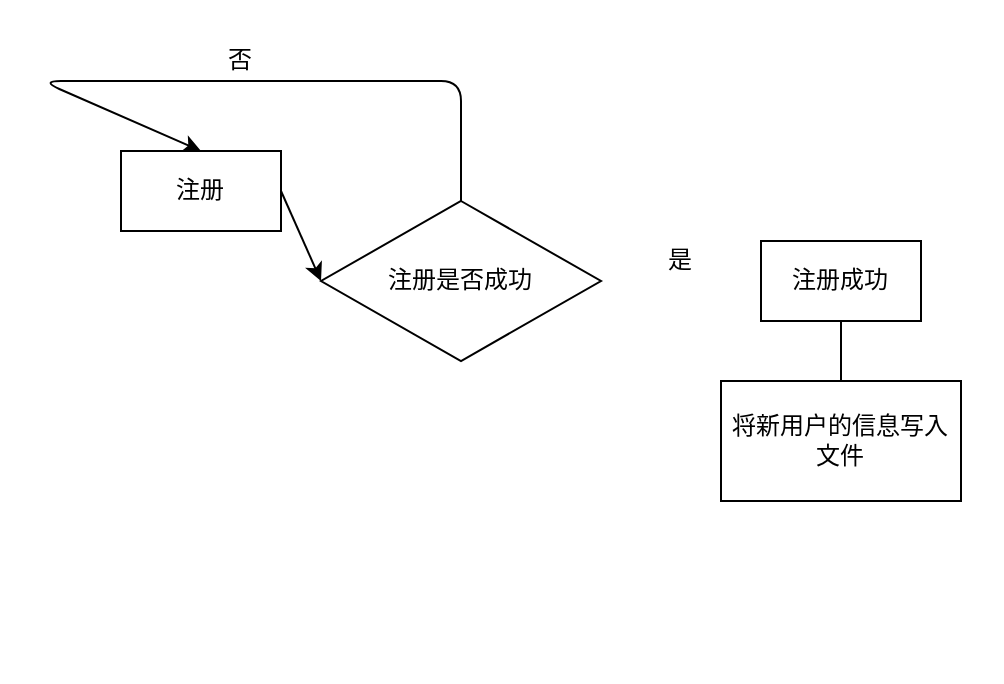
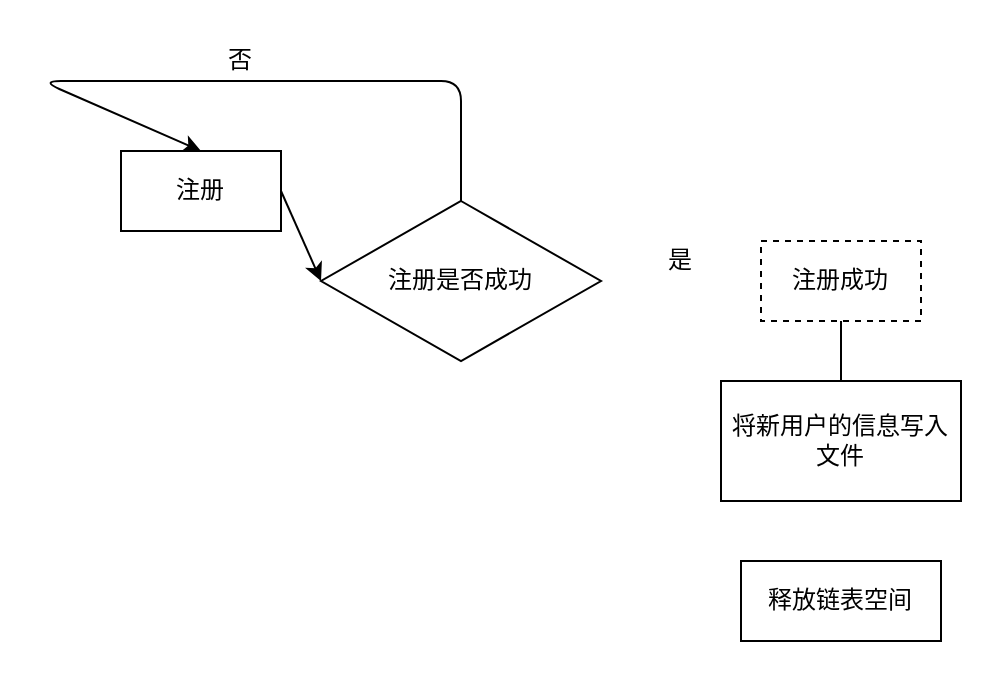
- <mxCell id="2" value="注册成功" style="rounded=0;whiteSpace=wrap;html=1;" vertex="1" parent="1"><mxGeometry x="380" y="120" width="80" height="40" as="geometry" /></mxCell>
+ <mxCell id="2" value="注册成功" style="rounded=0;whiteSpace=wrap;html=1;dashed=1;" vertex="1" parent="1"><mxGeometry x="380" y="120" width="80" height="40" as="geometry" /></mxCell>
+ <mxCell id="10" value="释放链表空间" style="rounded=0;whiteSpace=wrap;html=1;" vertex="1" parent="1"><mxGeometry x="370" y="280" width="100" height="40" as="geometry" /></mxCell>
